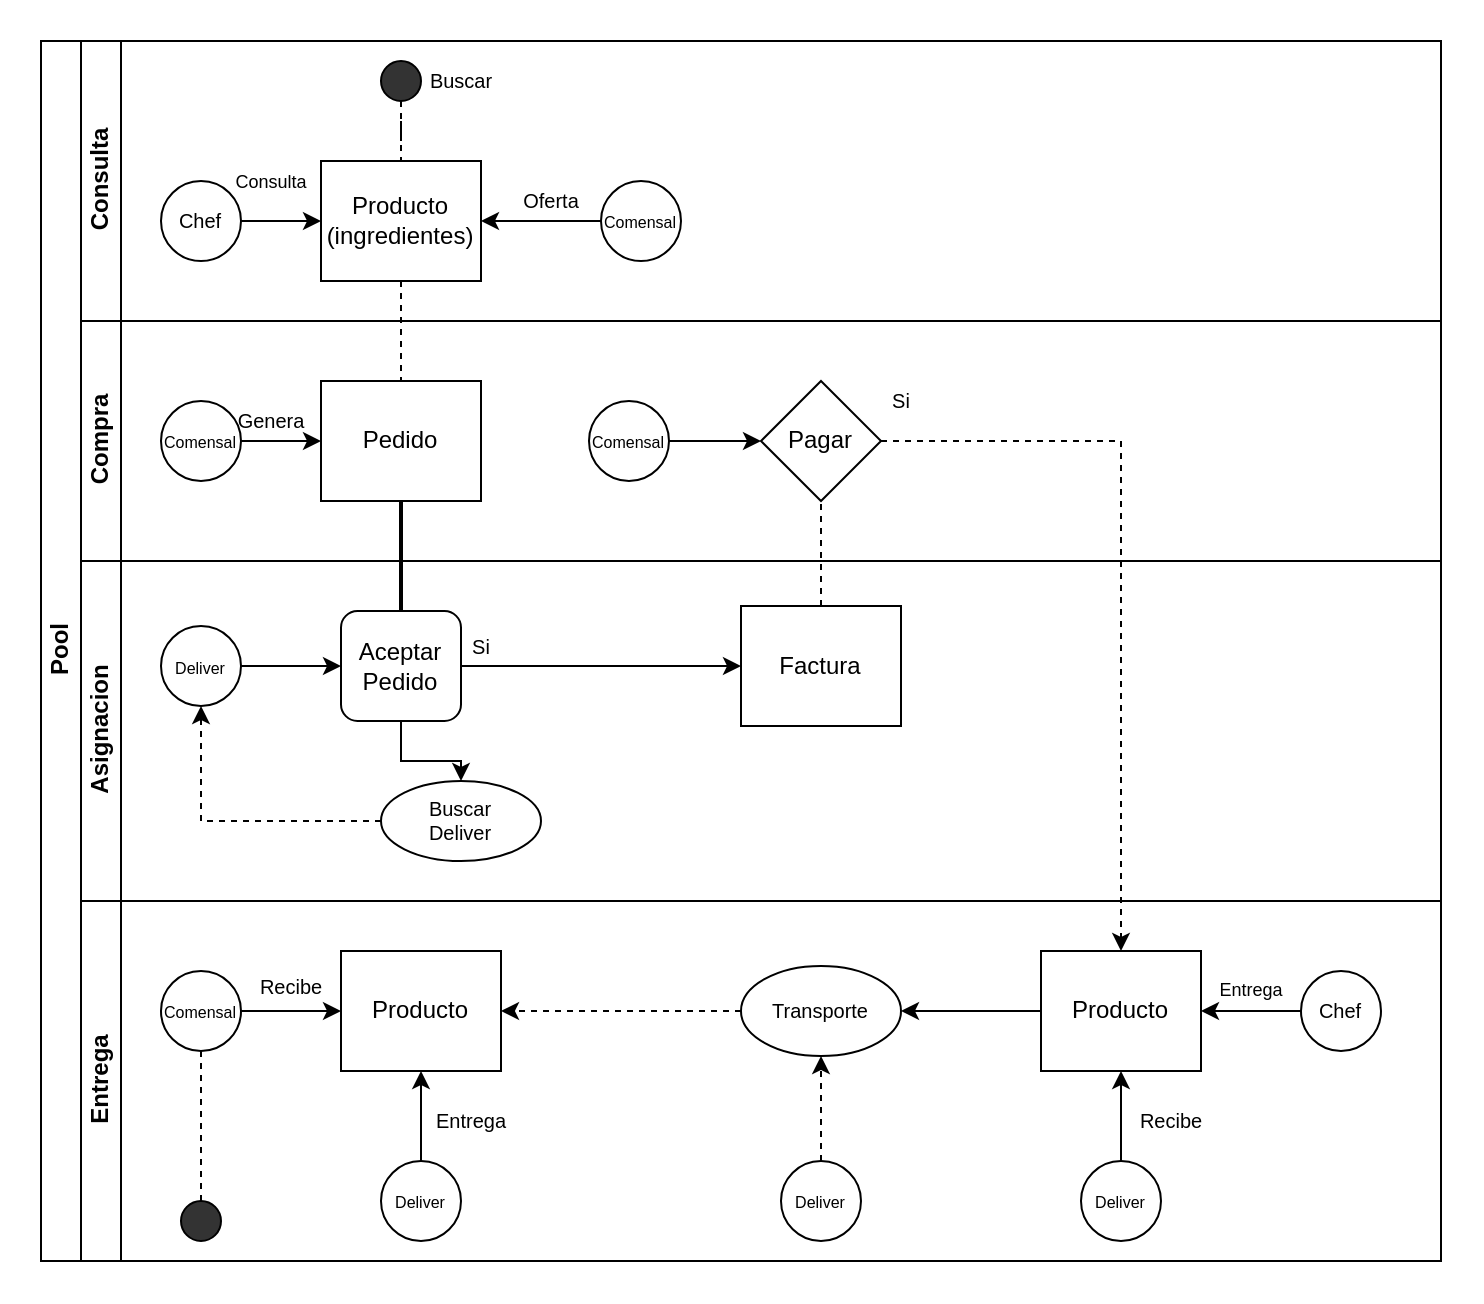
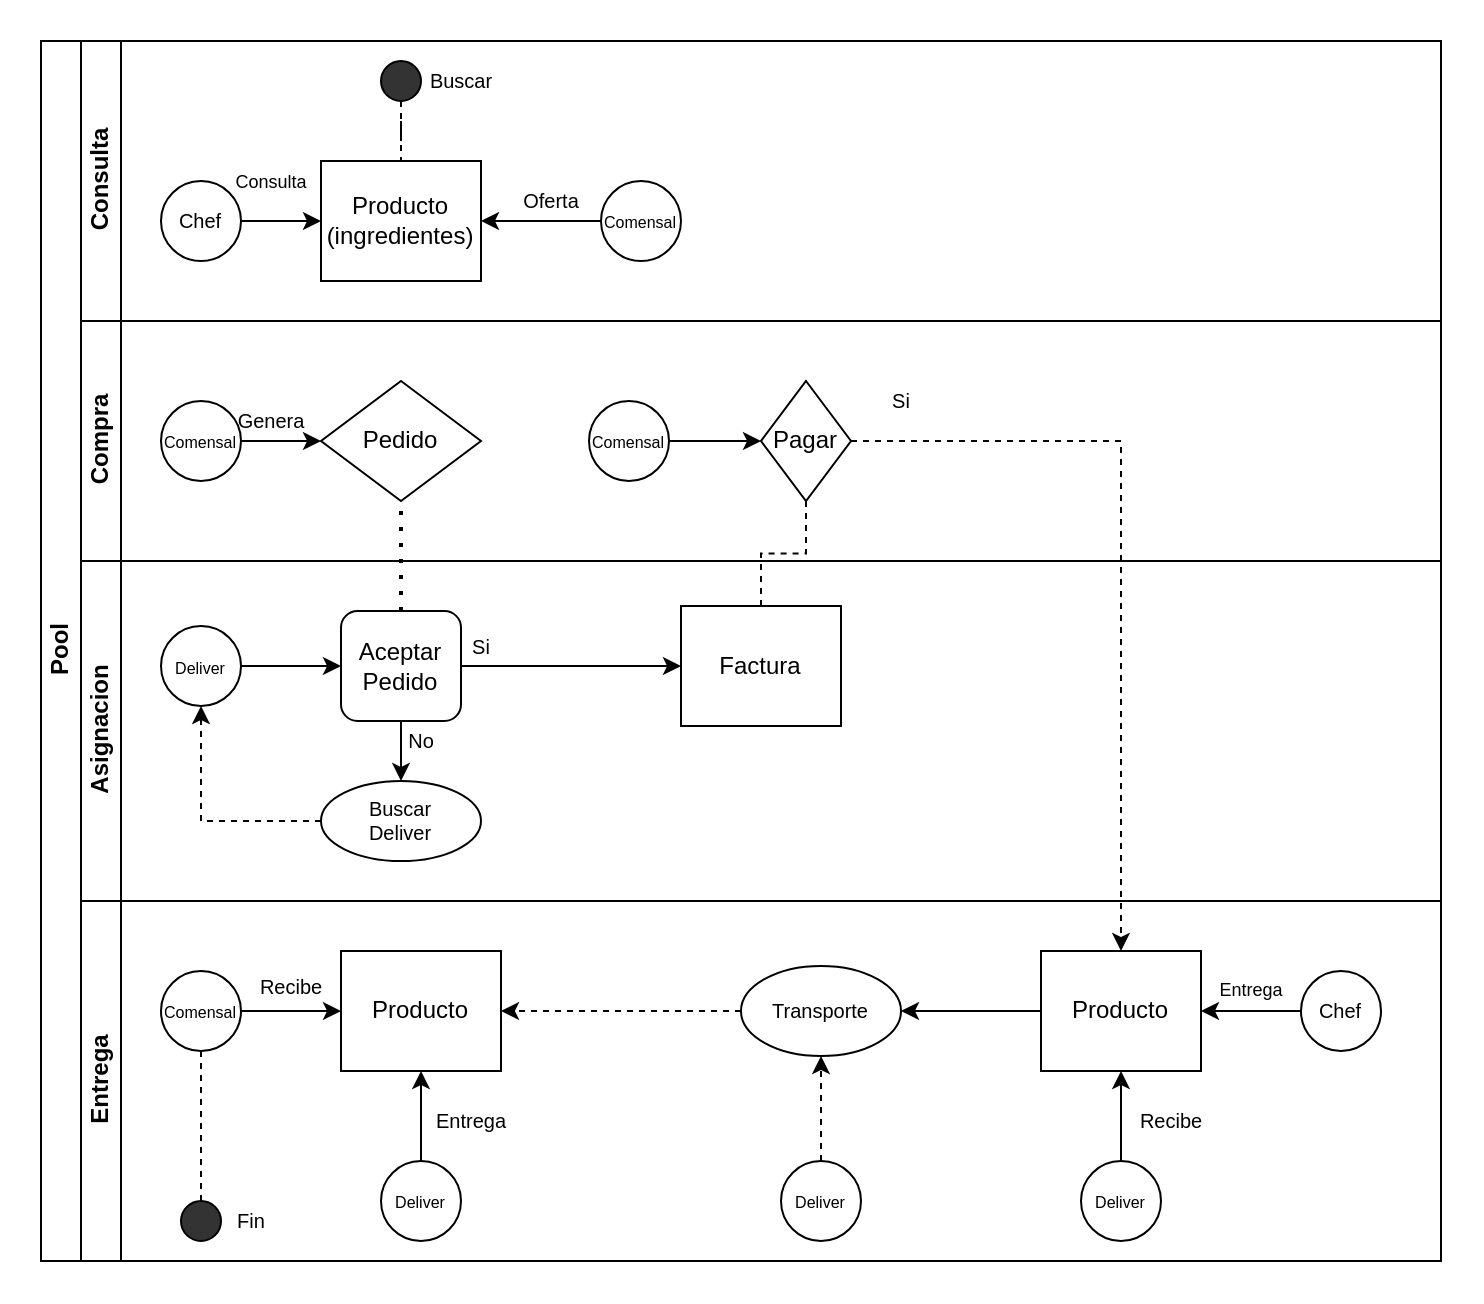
- <mxCell id="3" value="" style="edgeStyle=orthogonalEdgeStyle;rounded=0;orthogonalLoop=1;jettySize=auto;html=1;dashed=1;endArrow=none;endFill=0;" parent="2" source="7" target="16" edge="1"><mxGeometry relative="1" as="geometry" /></mxCell>
- <mxCell id="16" value="Pedido" style="rounded=0;whiteSpace=wrap;html=1;fontFamily=Helvetica;fontSize=12;fontColor=#000000;align=center;" parent="15" vertex="1"><mxGeometry x="120" y="30" width="80" height="60" as="geometry" /></mxCell>
+ <mxCell id="16" value="Pedido" style="rhombus;whiteSpace=wrap;html=1;fontFamily=Helvetica;fontSize=12;fontColor=#000000;align=center;" parent="15" vertex="1"><mxGeometry x="120" y="30" width="80" height="60" as="geometry" /></mxCell>
- <mxCell id="17" value="Pagar" style="rhombus;whiteSpace=wrap;html=1;fontFamily=Helvetica;fontSize=12;fontColor=#000000;align=center;" parent="15" vertex="1"><mxGeometry x="340" y="30" width="60" height="60" as="geometry" /></mxCell>
+ <mxCell id="17" value="Pagar" style="rhombus;whiteSpace=wrap;html=1;fontFamily=Helvetica;fontSize=12;fontColor=#000000;align=center;" parent="15" vertex="1"><mxGeometry x="340" y="30" width="45" height="60" as="geometry" /></mxCell>
- <mxCell id="35" value="" style="endArrow=none;dashed=0;html=1;dashPattern=1 3;strokeWidth=2;rounded=0;fontSize=10;entryX=0.5;entryY=1;entryDx=0;entryDy=0;exitX=0.5;exitY=0;exitDx=0;exitDy=0;" edge="1" parent="2" source="30" target="16"><mxGeometry width="50" height="50" relative="1" as="geometry"><mxPoint x="180" y="250" as="sourcePoint" /><mxPoint x="220" y="180" as="targetPoint" /></mxGeometry></mxCell>
+ <mxCell id="35" value="" style="endArrow=none;dashed=1;html=1;dashPattern=1 3;strokeWidth=2;rounded=0;fontSize=10;entryX=0.5;entryY=1;entryDx=0;entryDy=0;exitX=0.5;exitY=0;exitDx=0;exitDy=0;" edge="1" parent="2" source="30" target="16"><mxGeometry width="50" height="50" relative="1" as="geometry"><mxPoint x="180" y="250" as="sourcePoint" /><mxPoint x="220" y="180" as="targetPoint" /></mxGeometry></mxCell>
- <mxCell id="25" value="Factura" style="rounded=0;whiteSpace=wrap;html=1;fontFamily=Helvetica;fontSize=12;fontColor=#000000;align=center;" parent="24" vertex="1"><mxGeometry x="330" y="22.5" width="80" height="60" as="geometry" /></mxCell>
+ <mxCell id="25" value="Factura" style="rounded=0;whiteSpace=wrap;html=1;fontFamily=Helvetica;fontSize=12;fontColor=#000000;align=center;" parent="24" vertex="1"><mxGeometry x="300" y="22.5" width="80" height="60" as="geometry" /></mxCell>
+ <mxCell id="34" value="No" style="text;html=1;align=center;verticalAlign=middle;resizable=0;points=[];autosize=1;strokeColor=none;fillColor=none;fontSize=10;" vertex="1" parent="24"><mxGeometry x="155" y="80" width="30" height="20" as="geometry" /></mxCell>
- <mxCell id="33" value="Buscar&lt;br&gt;Deliver" style="ellipse;whiteSpace=wrap;html=1;fontSize=10;" vertex="1" parent="24"><mxGeometry x="150" y="110" width="80" height="40" as="geometry" /></mxCell>
+ <mxCell id="33" value="Buscar&lt;br&gt;Deliver" style="ellipse;whiteSpace=wrap;html=1;fontSize=10;" vertex="1" parent="24"><mxGeometry x="120" y="110" width="80" height="40" as="geometry" /></mxCell>
+ <mxCell id="60" value="Fin" style="text;html=1;align=center;verticalAlign=middle;resizable=0;points=[];autosize=1;strokeColor=none;fillColor=none;fontSize=10;" vertex="1" parent="38"><mxGeometry x="70" y="150" width="30" height="20" as="geometry" /></mxCell>
